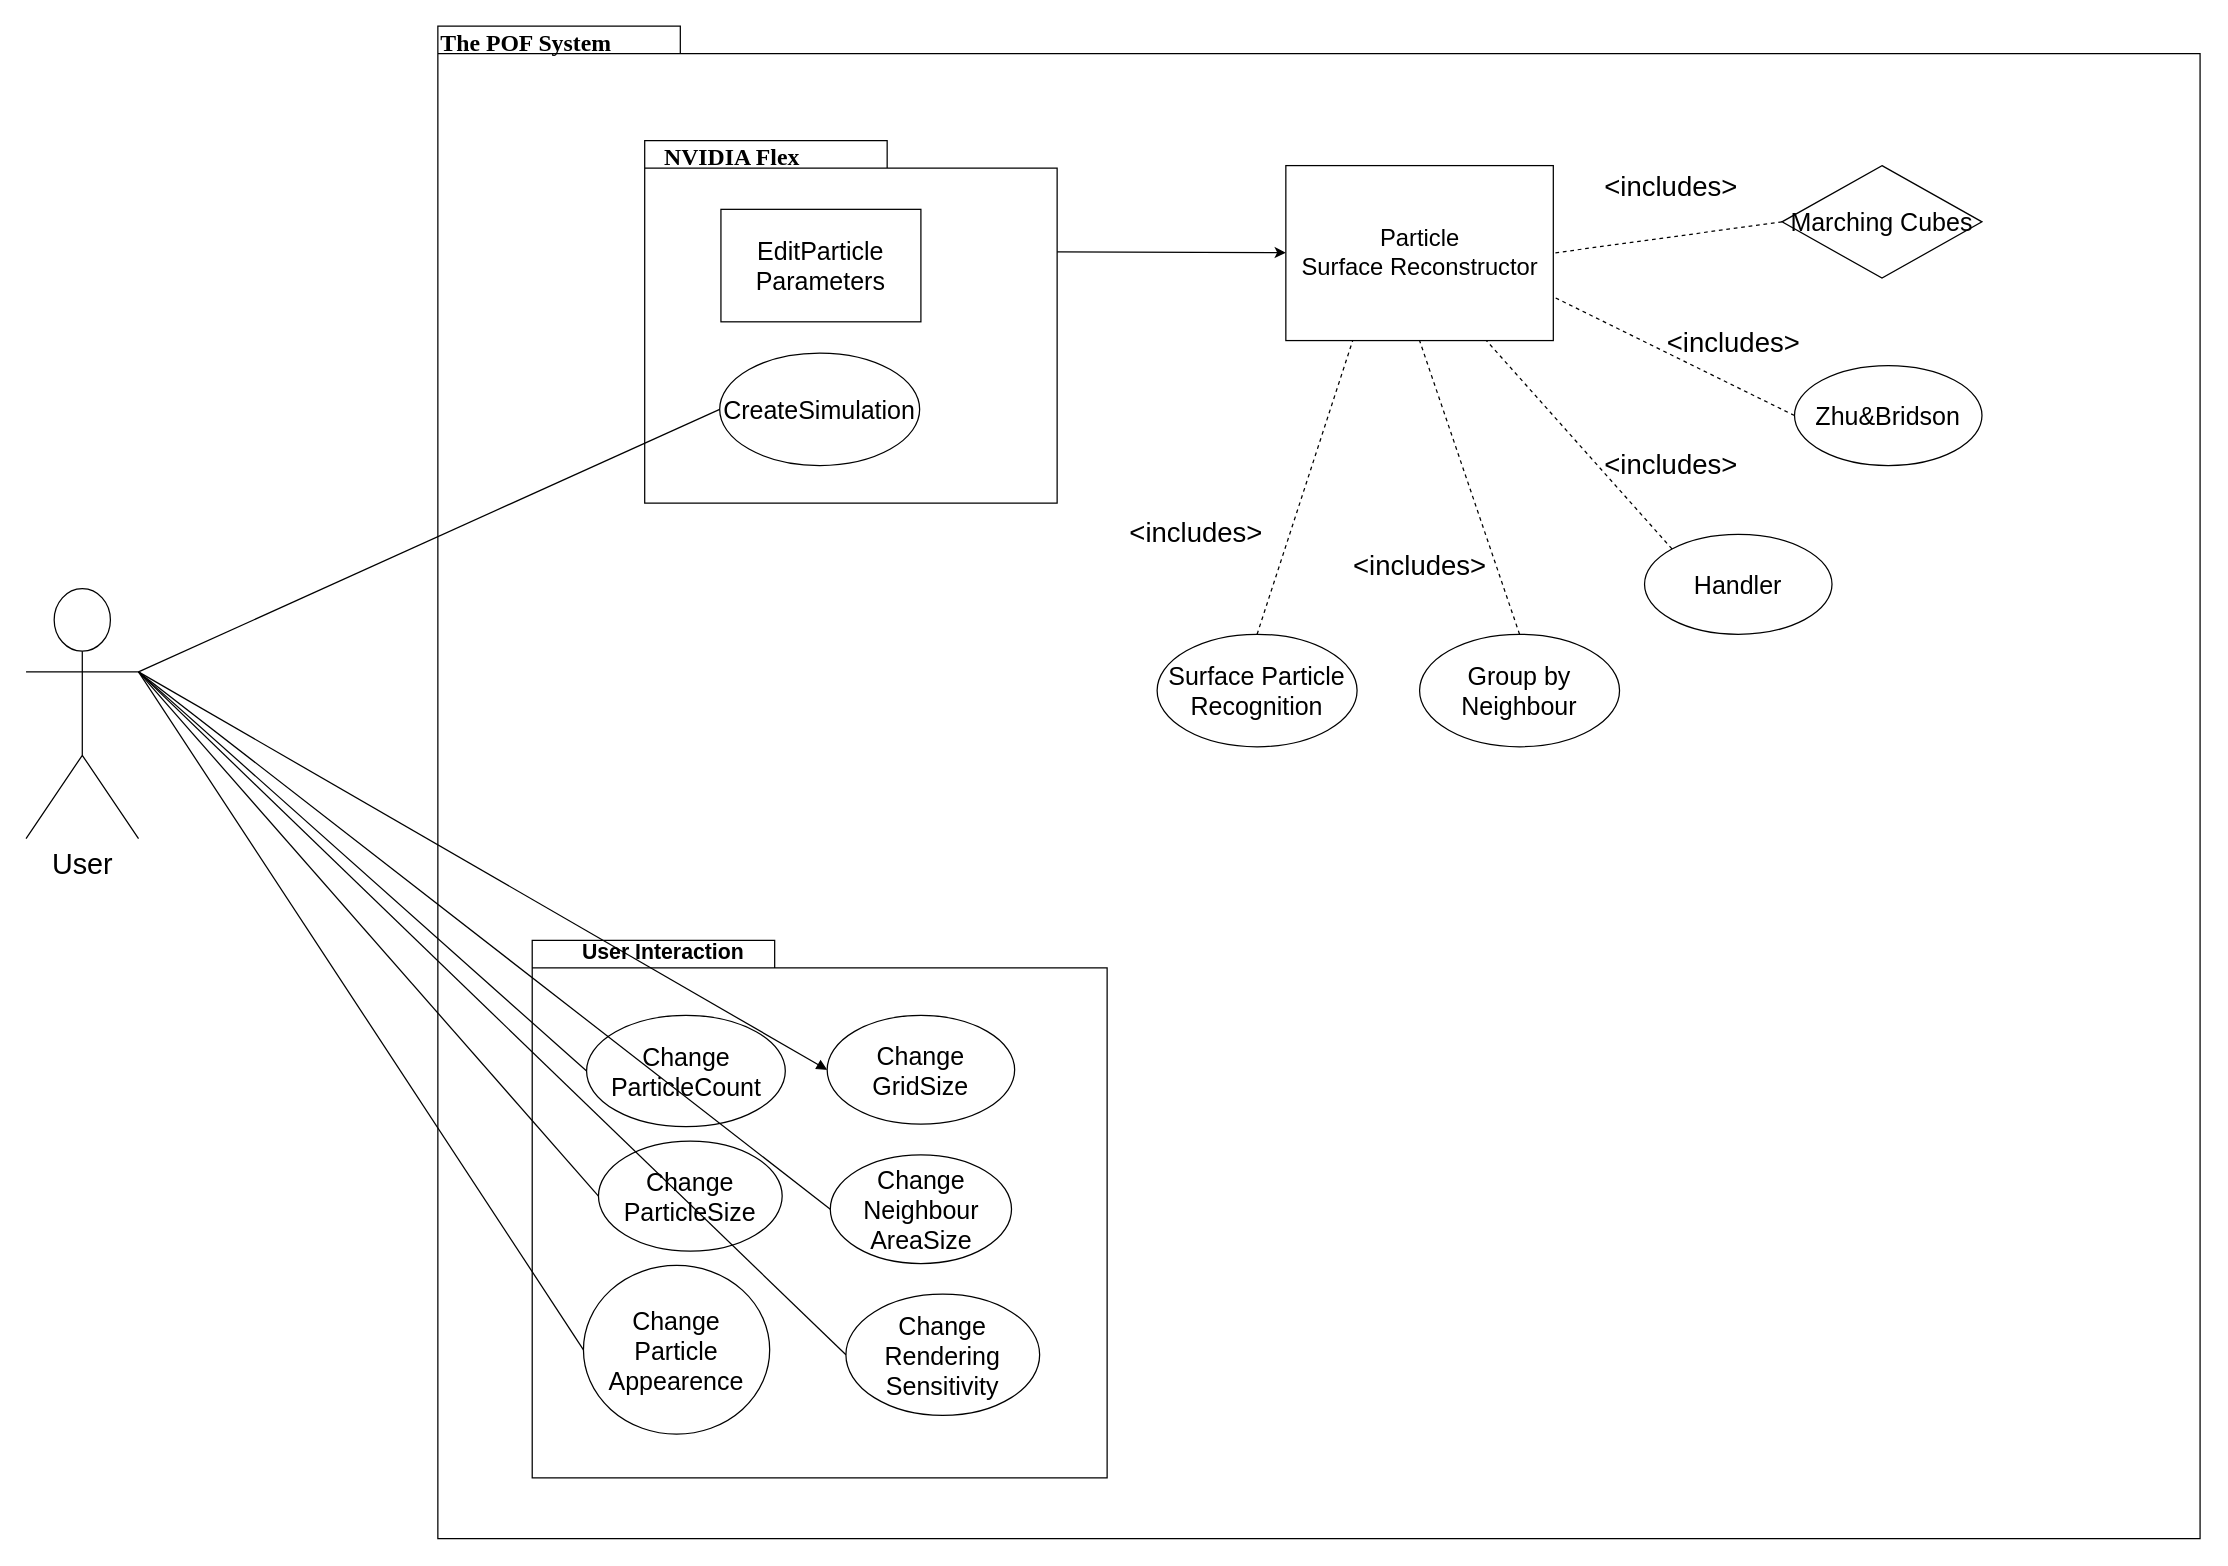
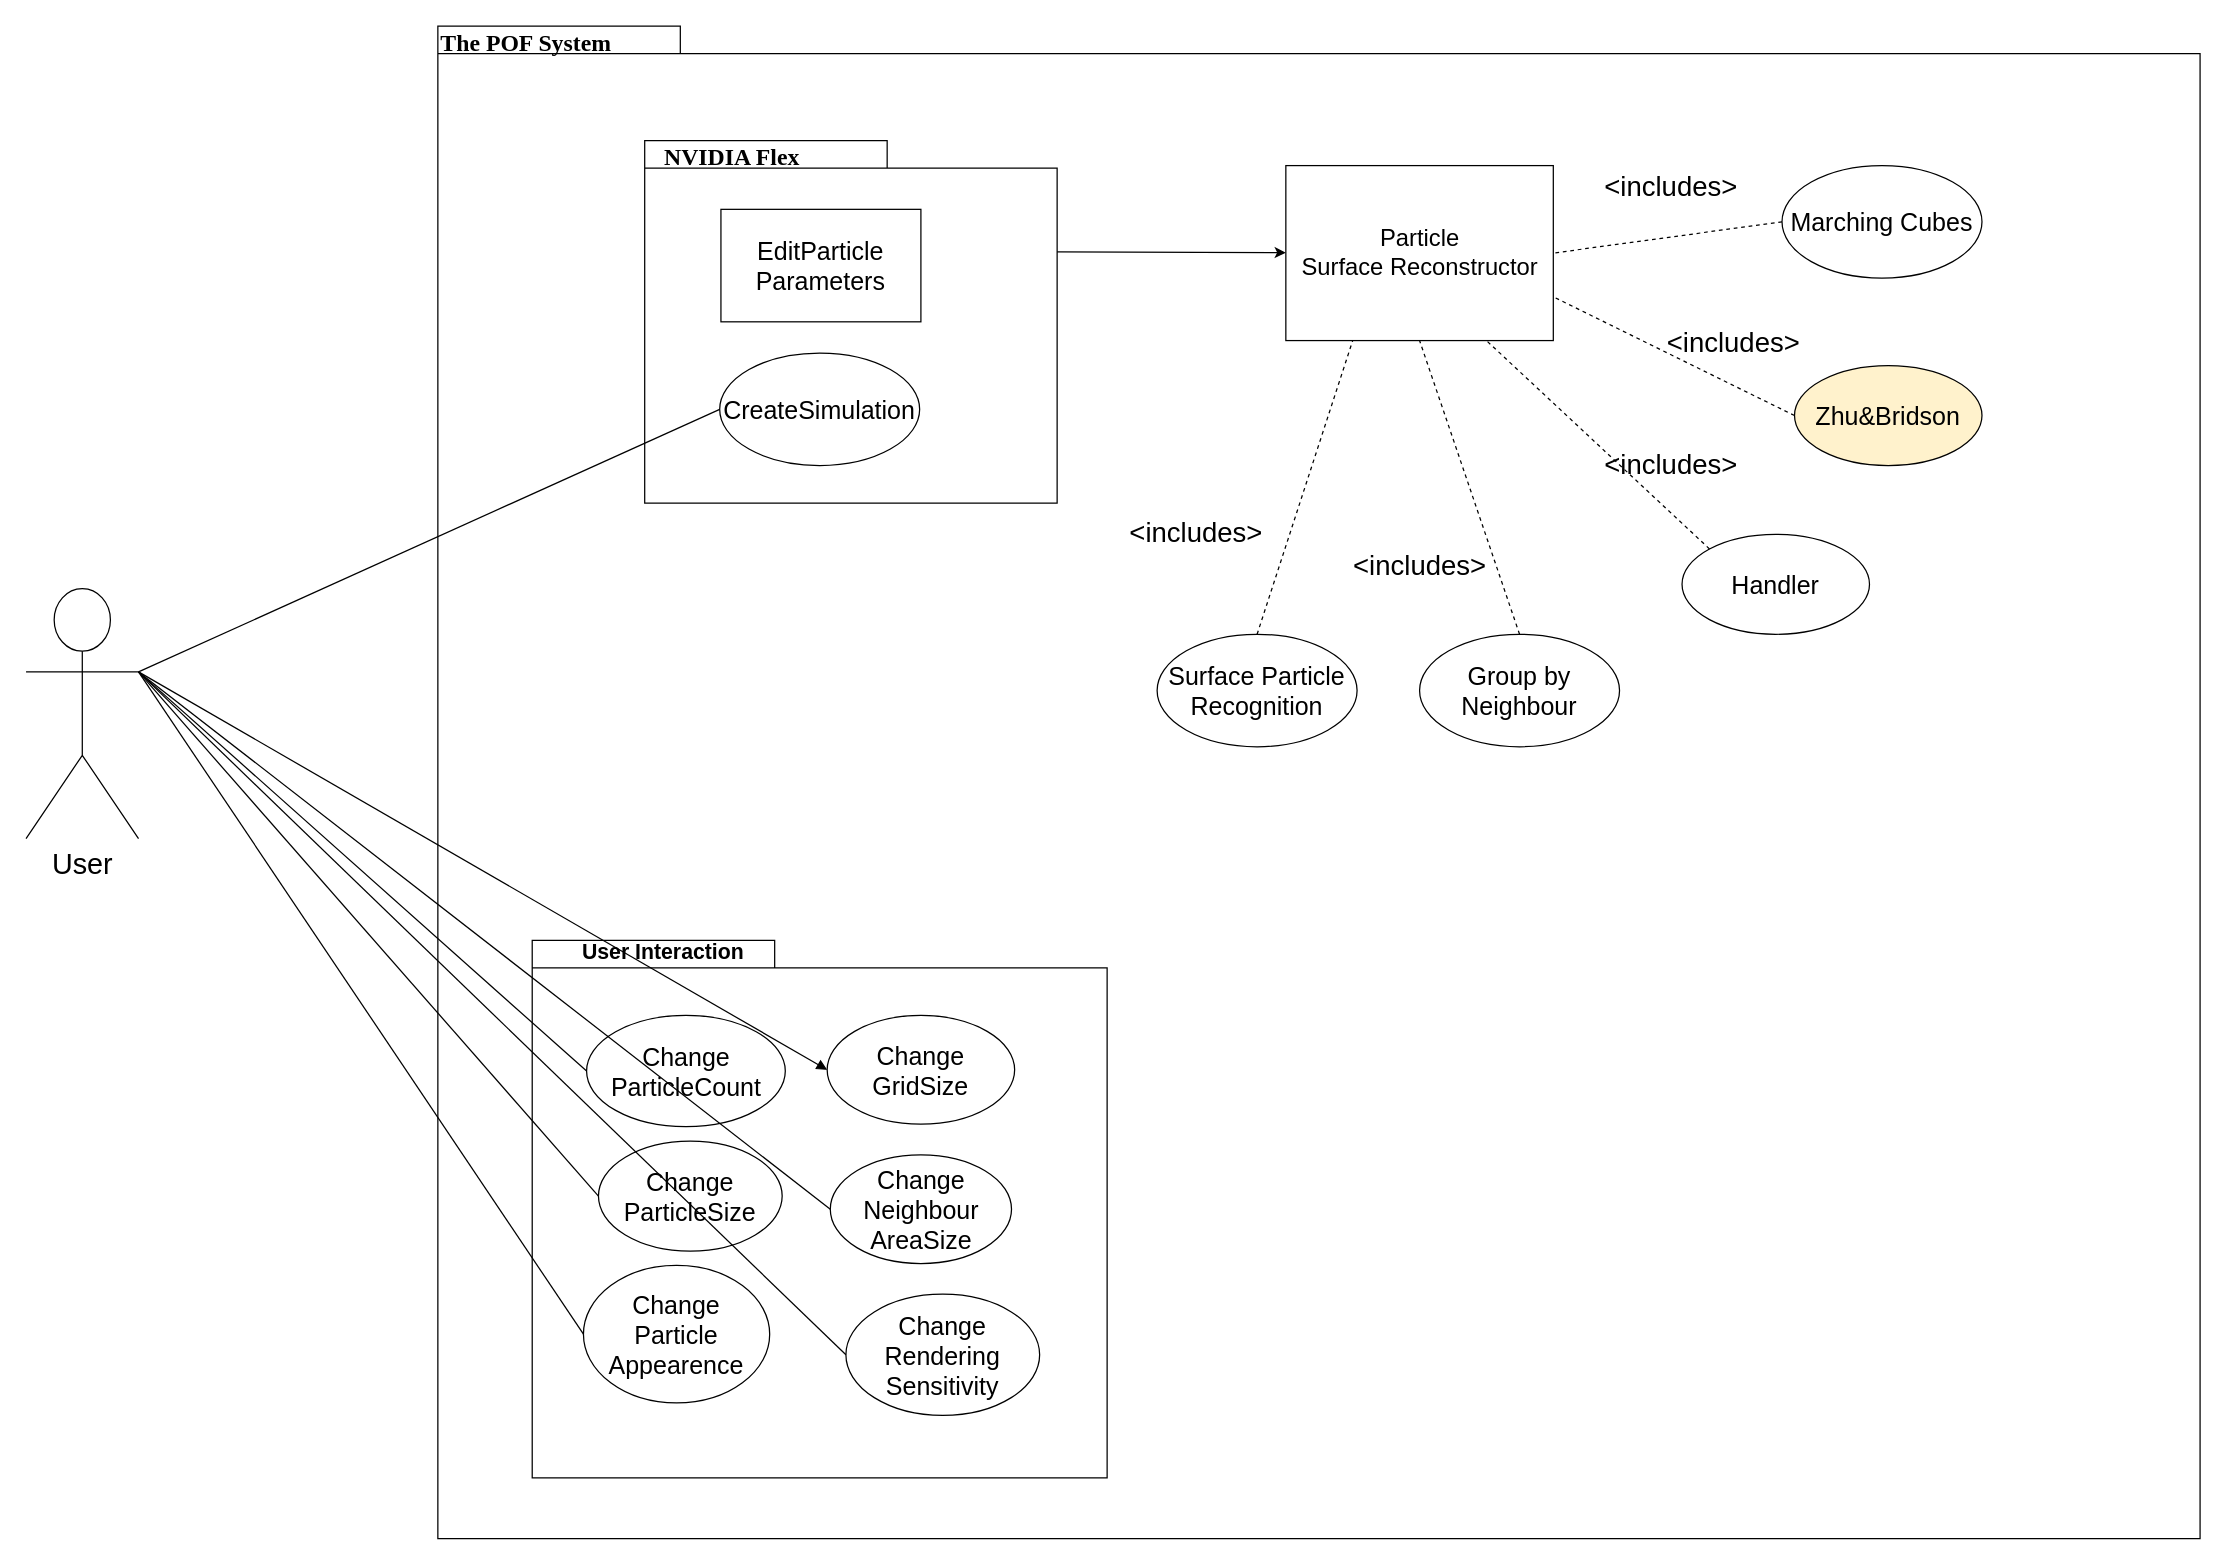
- <mxCell id="10" value="&lt;span style=&quot;font-size: 20px&quot;&gt;Marching Cubes&lt;/span&gt;" style="rhombus;whiteSpace=wrap;html=1;" parent="1" vertex="1"><mxGeometry x="1425" y="132" width="160" height="90" as="geometry" /></mxCell>
+ <mxCell id="10" value="&lt;span style=&quot;font-size: 20px&quot;&gt;Marching Cubes&lt;/span&gt;" style="ellipse;whiteSpace=wrap;html=1;" parent="1" vertex="1"><mxGeometry x="1425" y="132" width="160" height="90" as="geometry" /></mxCell>
- <mxCell id="7" value="&lt;font style=&quot;font-size: 20px&quot;&gt;Zhu&amp;amp;Bridson&lt;/font&gt;" style="ellipse;whiteSpace=wrap;html=1;" parent="1" vertex="1"><mxGeometry x="1435" y="292" width="150" height="80" as="geometry" /></mxCell>
+ <mxCell id="7" value="&lt;font style=&quot;font-size: 20px&quot;&gt;Zhu&amp;amp;Bridson&lt;/font&gt;" style="ellipse;whiteSpace=wrap;html=1;fillColor=#fff2cc;" parent="1" vertex="1"><mxGeometry x="1435" y="292" width="150" height="80" as="geometry" /></mxCell>
- <mxCell id="8" value="&lt;font style=&quot;font-size: 20px&quot;&gt;Handler&lt;/font&gt;" style="ellipse;whiteSpace=wrap;html=1;" parent="1" vertex="1"><mxGeometry x="1315" y="427" width="150" height="80" as="geometry" /></mxCell>
+ <mxCell id="8" value="&lt;font style=&quot;font-size: 20px&quot;&gt;Handler&lt;/font&gt;" style="ellipse;whiteSpace=wrap;html=1;" parent="1" vertex="1"><mxGeometry x="1345" y="427" width="150" height="80" as="geometry" /></mxCell>
- <mxCell id="16" value="&lt;font style=&quot;font-size: 20px&quot;&gt;Change&lt;br&gt;Particle&lt;br&gt;Appearence&lt;/font&gt;" style="ellipse;whiteSpace=wrap;html=1;" vertex="1" parent="1"><mxGeometry x="466" y="1012" width="149" height="135" as="geometry" /></mxCell>
+ <mxCell id="16" value="&lt;font style=&quot;font-size: 20px&quot;&gt;Change&lt;br&gt;Particle&lt;br&gt;Appearence&lt;/font&gt;" style="ellipse;whiteSpace=wrap;html=1;" vertex="1" parent="1"><mxGeometry x="466" y="1012" width="149" height="110" as="geometry" /></mxCell>
